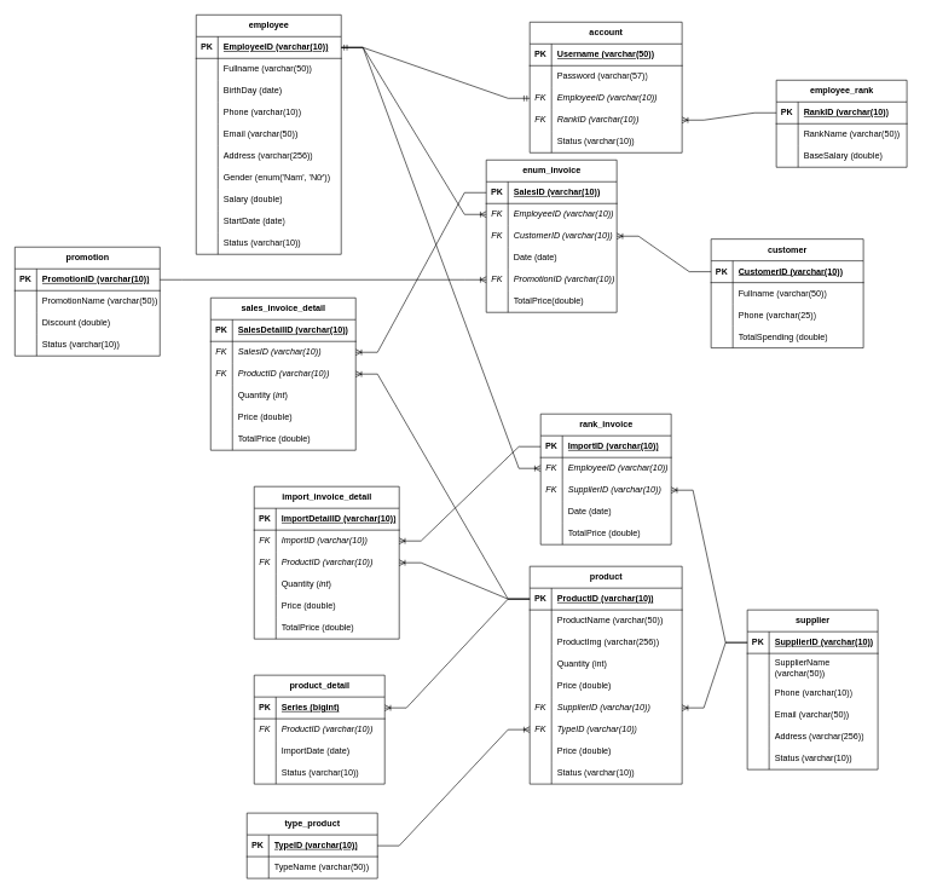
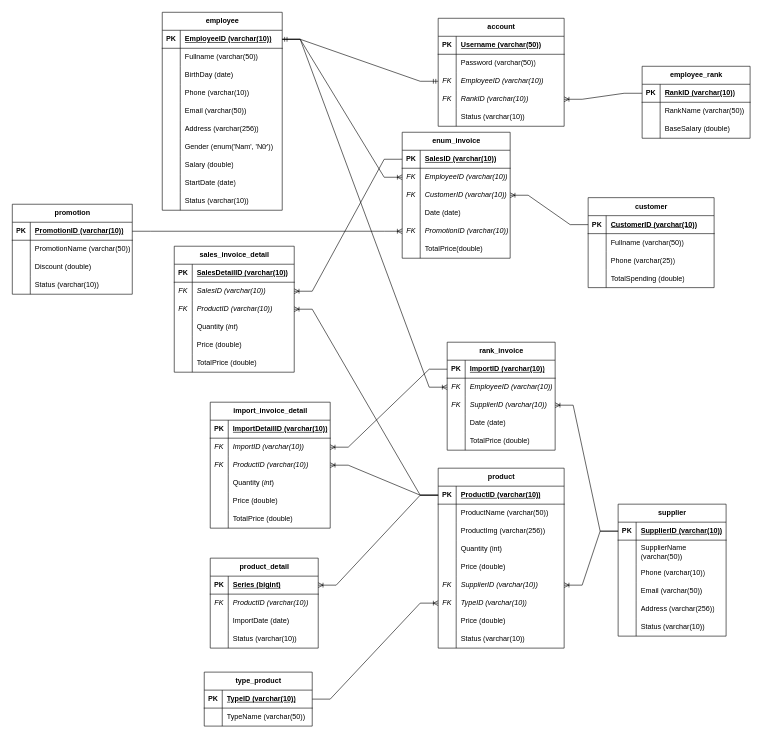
- <mxCell id="21" value="Password (varchar(57))" style="shape=partialRectangle;connectable=0;fillColor=none;top=0;left=0;bottom=0;right=0;align=left;spacingLeft=6;overflow=hidden;whiteSpace=wrap;html=1;" parent="19" vertex="1"><mxGeometry x="30" width="180" height="30" as="geometry"><mxRectangle width="180" height="30" as="alternateBounds" /></mxGeometry></mxCell>
+ <mxCell id="21" value="Password (varchar(50))" style="shape=partialRectangle;connectable=0;fillColor=none;top=0;left=0;bottom=0;right=0;align=left;spacingLeft=6;overflow=hidden;whiteSpace=wrap;html=1;" parent="19" vertex="1"><mxGeometry x="30" width="180" height="30" as="geometry"><mxRectangle width="180" height="30" as="alternateBounds" /></mxGeometry></mxCell>
